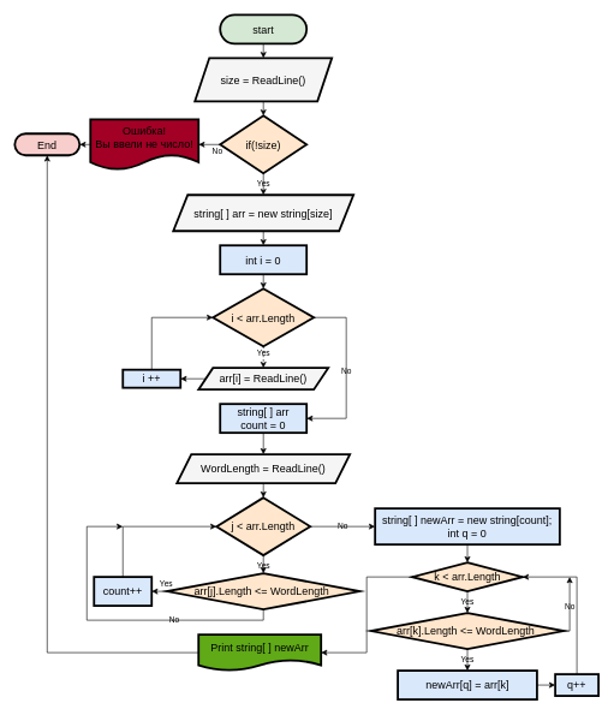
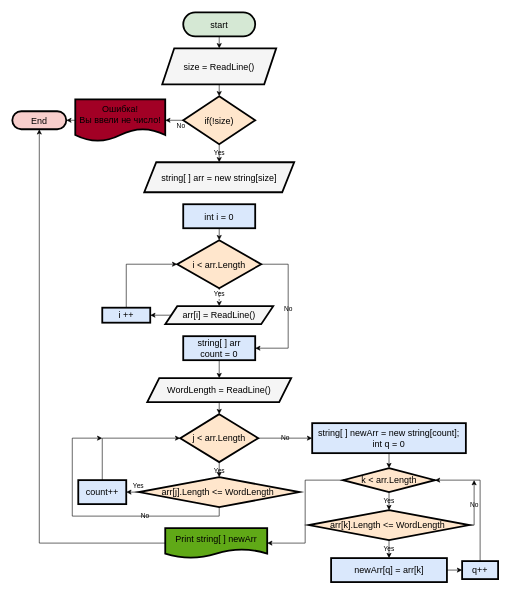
- <mxCell id="12" style="edgeStyle=orthogonalEdgeStyle;rounded=0;orthogonalLoop=1;jettySize=auto;html=1;exitX=0.5;exitY=1;exitDx=0;exitDy=0;entryX=0.5;entryY=0;entryDx=0;entryDy=0;fontSize=15;labelBackgroundColor=none;strokeColor=#000000;fontColor=#000000;" parent="1" source="13" target="15" edge="1"><mxGeometry relative="1" as="geometry" /></mxCell>
